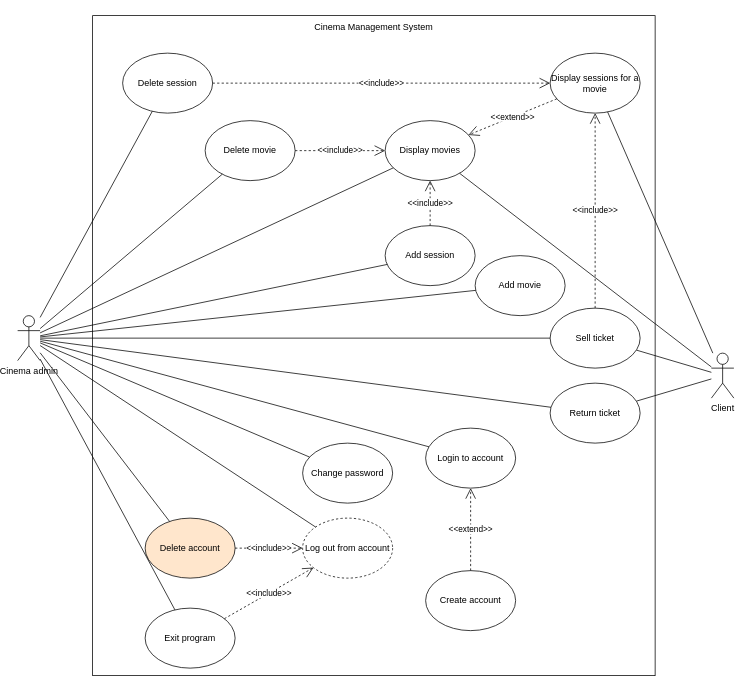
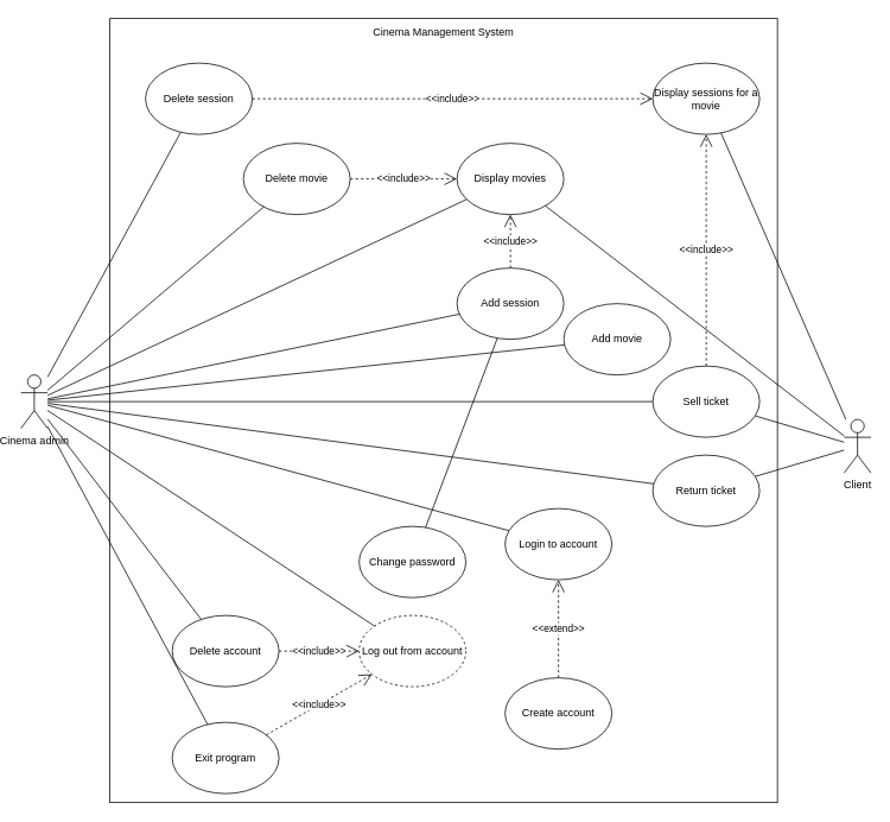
- <mxCell id="18" value="&amp;lt;&amp;lt;extend&amp;gt;&amp;gt;" style="endArrow=open;endSize=12;dashed=1;html=1;rounded=0;" edge="1" parent="1" source="5" target="4"><mxGeometry width="160" relative="1" as="geometry"><mxPoint x="440" y="440" as="sourcePoint" /><mxPoint x="600" y="440" as="targetPoint" /></mxGeometry></mxCell>
- <mxCell id="25" value="" style="endArrow=none;html=1;rounded=0;" edge="1" parent="1" source="12" target="3"><mxGeometry width="50" height="50" relative="1" as="geometry"><mxPoint x="480" y="620" as="sourcePoint" /><mxPoint x="530" y="570" as="targetPoint" /></mxGeometry></mxCell>
+ <mxCell id="25" value="" style="endArrow=none;html=1;rounded=0;" edge="1" parent="1" source="12" target="9"><mxGeometry width="50" height="50" relative="1" as="geometry"><mxPoint x="480" y="620" as="sourcePoint" /><mxPoint x="530" y="570" as="targetPoint" /></mxGeometry></mxCell>
- <mxCell id="13" value="Delete account" style="ellipse;whiteSpace=wrap;html=1;fillColor=#ffe6cc;" vertex="1" parent="1"><mxGeometry x="190" y="690" width="120" height="80" as="geometry" /></mxCell>
+ <mxCell id="13" value="Delete account" style="ellipse;whiteSpace=wrap;html=1;" vertex="1" parent="1"><mxGeometry x="190" y="690" width="120" height="80" as="geometry" /></mxCell>
